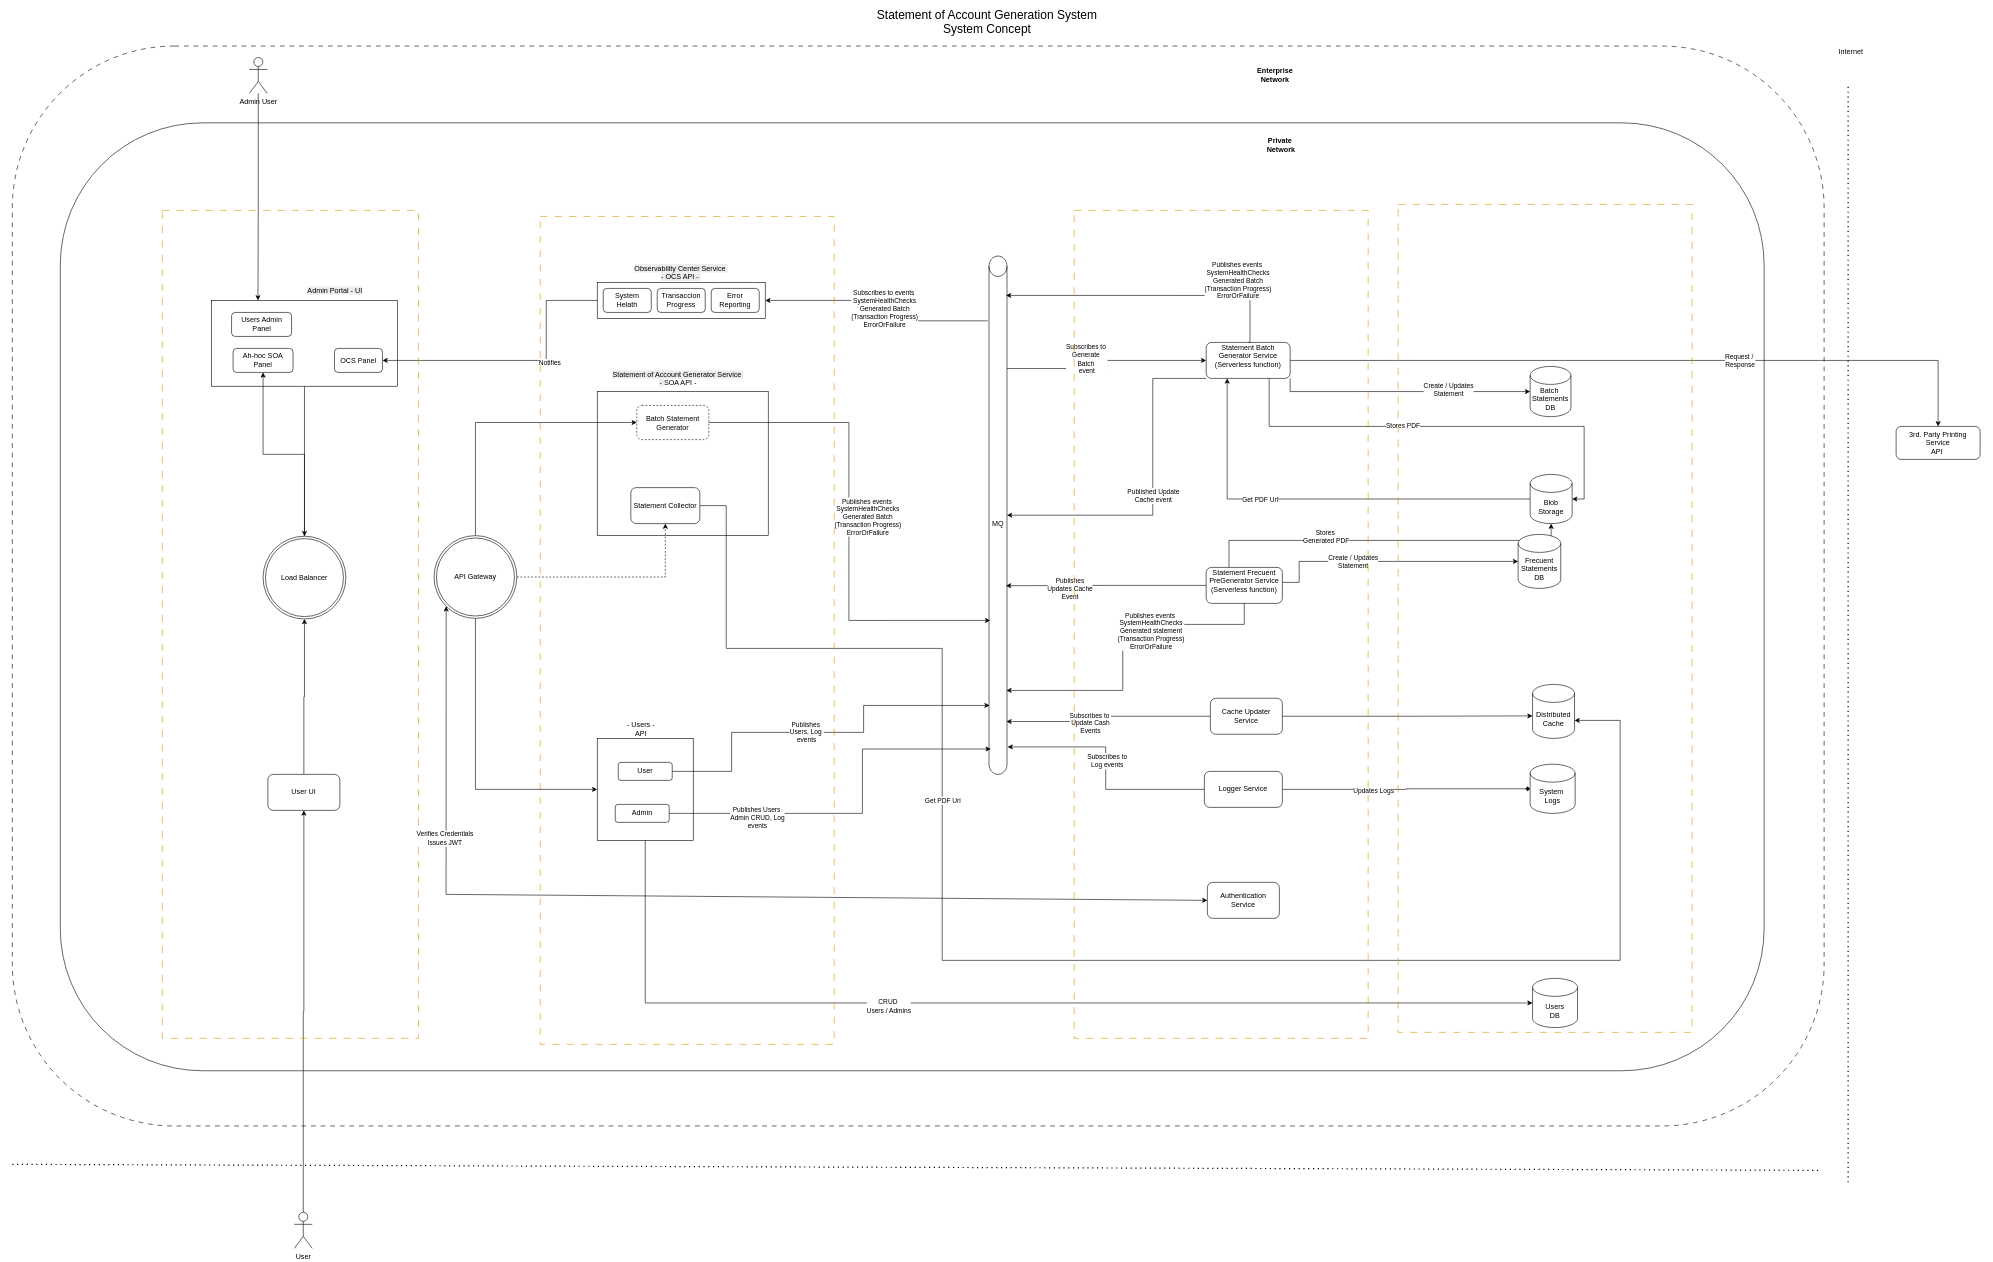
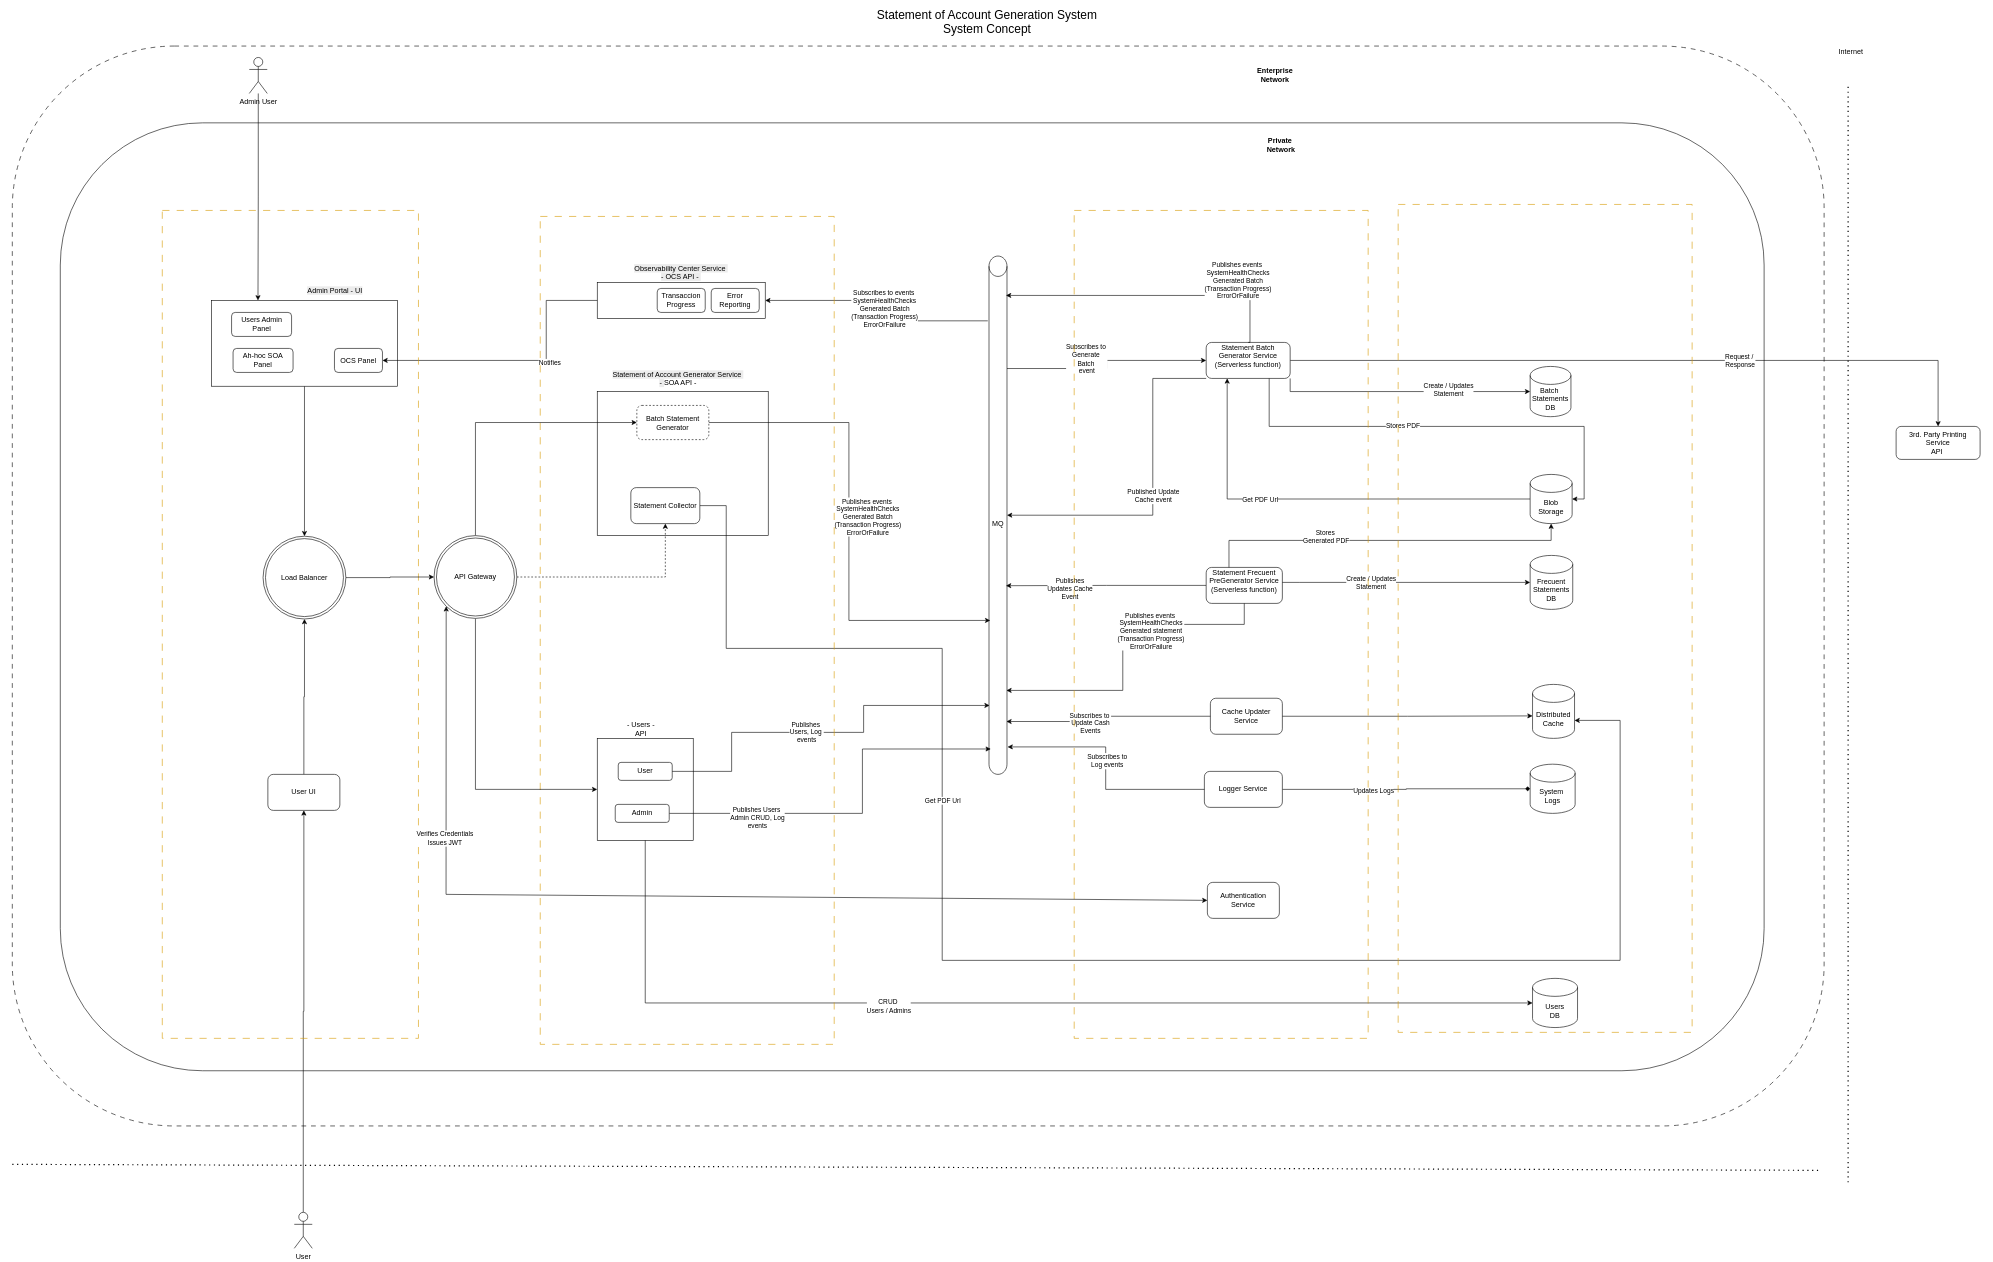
- <mxCell id="6" value="System Helath" style="rounded=1;whiteSpace=wrap;html=1;" parent="1" vertex="1"><mxGeometry x="1005" y="480" width="80" height="40" as="geometry" /></mxCell>
- <mxCell id="99" style="edgeStyle=orthogonalEdgeStyle;rounded=0;orthogonalLoop=1;jettySize=auto;html=1;" parent="1" source="100" target="18" edge="1"><mxGeometry relative="1" as="geometry" /></mxCell>
+ <mxCell id="99" style="edgeStyle=orthogonalEdgeStyle;rounded=0;orthogonalLoop=1;jettySize=auto;html=1;entryX=0;entryY=0.5;entryDx=0;entryDy=0;" parent="1" source="100" target="98" edge="1"><mxGeometry relative="1" as="geometry" /></mxCell>
- <mxCell id="52" value="Frecuent Statements&lt;div&gt;DB&lt;/div&gt;" style="shape=cylinder3;whiteSpace=wrap;html=1;boundedLbl=1;backgroundOutline=1;size=15;" parent="1" vertex="1"><mxGeometry x="2530" y="890" width="71" height="90" as="geometry" /></mxCell>
+ <mxCell id="52" value="Frecuent Statements&lt;div&gt;DB&lt;/div&gt;" style="shape=cylinder3;whiteSpace=wrap;html=1;boundedLbl=1;backgroundOutline=1;size=15;" parent="1" vertex="1"><mxGeometry x="2550" y="925" width="71" height="90" as="geometry" /></mxCell>
